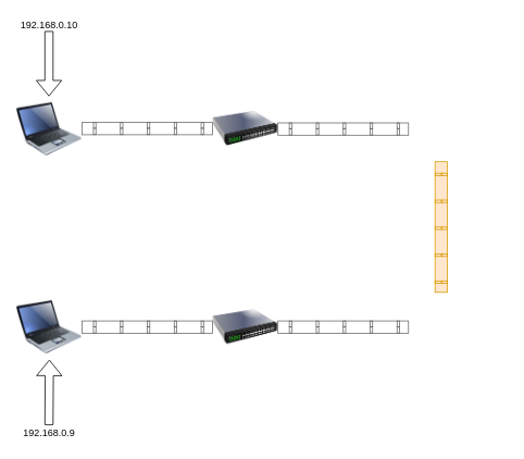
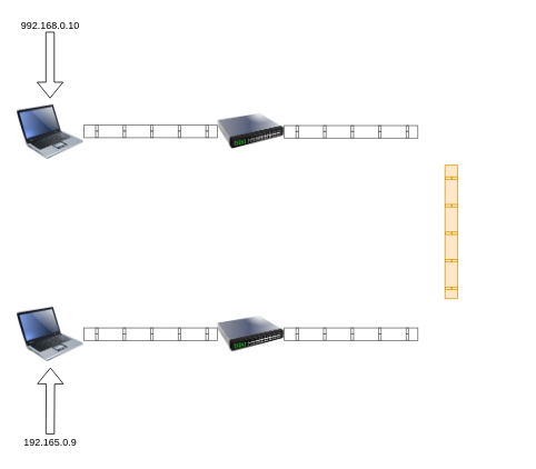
- <mxCell id="15" value="192.168.0.10" style="text;html=1;strokeColor=none;fillColor=none;align=center;verticalAlign=middle;whiteSpace=wrap;rounded=0;" vertex="1" parent="1"><mxGeometry x="20" y="20" width="80" height="20" as="geometry" /></mxCell>
+ <mxCell id="15" value="992.168.0.10" style="text;html=1;strokeColor=none;fillColor=none;align=center;verticalAlign=middle;whiteSpace=wrap;rounded=0;" vertex="1" parent="1"><mxGeometry x="20" y="20" width="80" height="20" as="geometry" /></mxCell>
- <mxCell id="16" value="192.168.0.9" style="text;html=1;strokeColor=none;fillColor=none;align=center;verticalAlign=middle;whiteSpace=wrap;rounded=0;" vertex="1" parent="1"><mxGeometry x="20" y="520" width="80" height="20" as="geometry" /></mxCell>
+ <mxCell id="16" value="192.165.0.9" style="text;html=1;strokeColor=none;fillColor=none;align=center;verticalAlign=middle;whiteSpace=wrap;rounded=0;" vertex="1" parent="1"><mxGeometry x="20" y="520" width="80" height="20" as="geometry" /></mxCell>
